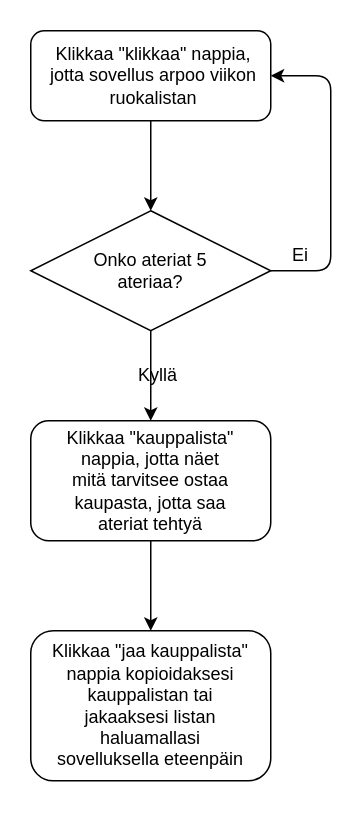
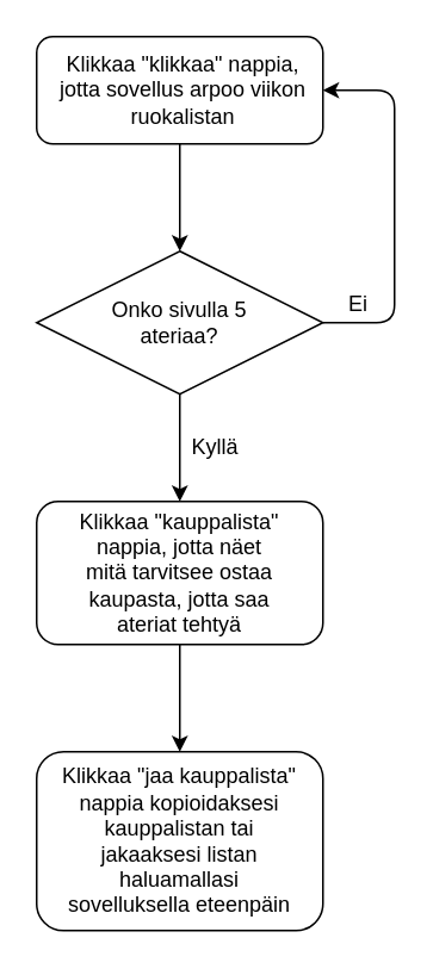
- <mxCell id="11" value="Onko ateriat 5 ateriaa?" style="text;html=1;strokeColor=none;fillColor=none;align=center;verticalAlign=middle;whiteSpace=wrap;rounded=0;" parent="1" vertex="1"><mxGeometry x="40" y="160" width="120" height="40" as="geometry" /></mxCell>
+ <mxCell id="11" value="Onko sivulla 5 ateriaa?" style="text;html=1;strokeColor=none;fillColor=none;align=center;verticalAlign=middle;whiteSpace=wrap;rounded=0;" parent="1" vertex="1"><mxGeometry x="40" y="160" width="120" height="40" as="geometry" /></mxCell>
- <mxCell id="14" value="Kyllä" style="text;html=1;strokeColor=none;fillColor=none;align=center;verticalAlign=middle;whiteSpace=wrap;rounded=0;" parent="1" vertex="1"><mxGeometry x="85" y="240" width="40" height="20" as="geometry" /></mxCell>
+ <mxCell id="14" value="Kyllä" style="text;html=1;strokeColor=none;fillColor=none;align=center;verticalAlign=middle;whiteSpace=wrap;rounded=0;" parent="1" vertex="1"><mxGeometry x="100" y="240" width="40" height="20" as="geometry" /></mxCell>
